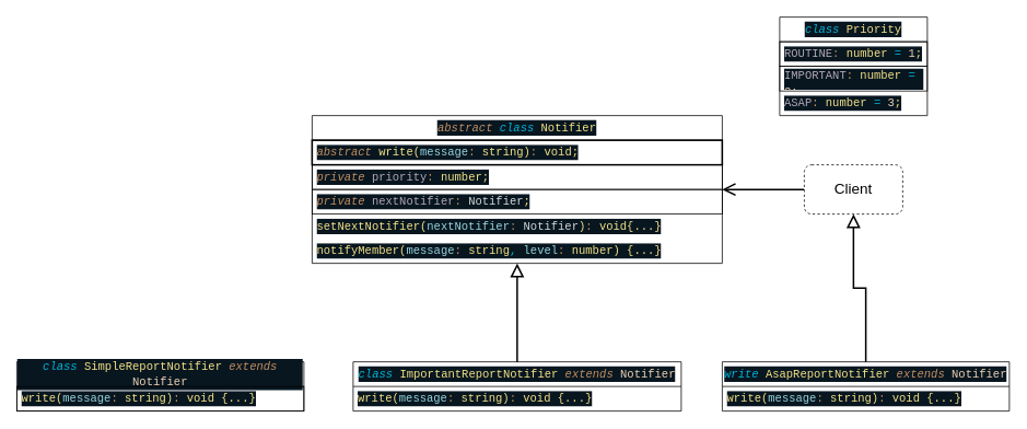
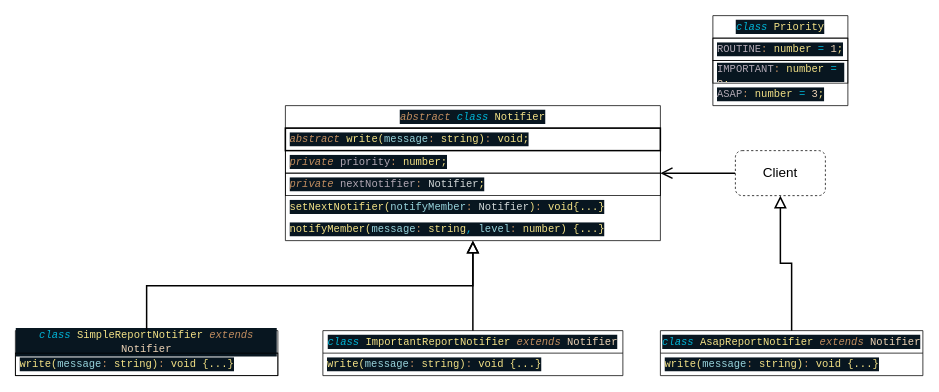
- <mxCell id="6" value="&lt;div style=&quot;color: rgb(246, 250, 253); background-color: rgb(8, 22, 32); font-family: Consolas, Consolas, &amp;quot;Courier New&amp;quot;, monospace; font-size: 14px; line-height: 19px;&quot;&gt;&lt;div style=&quot;line-height: 19px;&quot;&gt;&lt;div style=&quot;line-height: 19px;&quot;&gt;&lt;div style=&quot;line-height: 19px;&quot;&gt;&lt;span style=&quot;color: #f4e286;&quot;&gt;setNextNotifier(&lt;/span&gt;&lt;span style=&quot;color: #98d4dc;&quot;&gt;nextNotifier&lt;/span&gt;&lt;span style=&quot;color: #c28e60;&quot;&gt;:&lt;/span&gt; &lt;span style=&quot;color: #d2d8d8;&quot;&gt;Notifier&lt;/span&gt;&lt;span style=&quot;color: #f4e286;&quot;&gt;)&lt;/span&gt;&lt;span style=&quot;color: #c28e60;&quot;&gt;:&lt;/span&gt; &lt;span style=&quot;color: #f4e286;&quot;&gt;void{...}&lt;/span&gt;&lt;/div&gt;&lt;/div&gt;&lt;/div&gt;&lt;/div&gt;" style="text;strokeColor=none;fillColor=none;align=left;verticalAlign=middle;spacingLeft=4;spacingRight=4;overflow=hidden;points=[[0,0.5],[1,0.5]];portConstraint=eastwest;rotatable=0;whiteSpace=wrap;html=1;" parent="2" vertex="1"><mxGeometry y="120" width="500" height="30" as="geometry" /></mxCell>
+ <mxCell id="6" value="&lt;div style=&quot;color: rgb(246, 250, 253); background-color: rgb(8, 22, 32); font-family: Consolas, Consolas, &amp;quot;Courier New&amp;quot;, monospace; font-size: 14px; line-height: 19px;&quot;&gt;&lt;div style=&quot;line-height: 19px;&quot;&gt;&lt;div style=&quot;line-height: 19px;&quot;&gt;&lt;div style=&quot;line-height: 19px;&quot;&gt;&lt;span style=&quot;color: #f4e286;&quot;&gt;setNextNotifier(&lt;/span&gt;&lt;span style=&quot;color: #98d4dc;&quot;&gt;notifyMember&lt;/span&gt;&lt;span style=&quot;color: #c28e60;&quot;&gt;:&lt;/span&gt; &lt;span style=&quot;color: #d2d8d8;&quot;&gt;Notifier&lt;/span&gt;&lt;span style=&quot;color: #f4e286;&quot;&gt;)&lt;/span&gt;&lt;span style=&quot;color: #c28e60;&quot;&gt;:&lt;/span&gt; &lt;span style=&quot;color: #f4e286;&quot;&gt;void{...}&lt;/span&gt;&lt;/div&gt;&lt;/div&gt;&lt;/div&gt;&lt;/div&gt;" style="text;strokeColor=none;fillColor=none;align=left;verticalAlign=middle;spacingLeft=4;spacingRight=4;overflow=hidden;points=[[0,0.5],[1,0.5]];portConstraint=eastwest;rotatable=0;whiteSpace=wrap;html=1;" parent="2" vertex="1"><mxGeometry y="120" width="500" height="30" as="geometry" /></mxCell>
+ <mxCell id="20" value="" style="edgeStyle=elbowEdgeStyle;elbow=vertical;endArrow=block;html=1;curved=0;rounded=0;endSize=12;startSize=8;exitX=0.5;exitY=0;exitDx=0;exitDy=0;strokeWidth=2;endFill=0;" parent="1" source="8" target="2" edge="1"><mxGeometry width="50" height="50" relative="1" as="geometry"><mxPoint x="210" y="430" as="sourcePoint" /><mxPoint x="260" y="380" as="targetPoint" /></mxGeometry></mxCell>
- <mxCell id="12" value="&lt;div style=&quot;color: rgb(246, 250, 253); background-color: rgb(8, 22, 32); font-family: Consolas, Consolas, &amp;quot;Courier New&amp;quot;, monospace; font-size: 14px; line-height: 19px;&quot;&gt;&lt;span style=&quot;color: #00b4d6;font-style: italic;&quot;&gt;write&lt;/span&gt; &lt;span style=&quot;color: #f4e286;&quot;&gt;AsapReportNotifier&lt;/span&gt; &lt;span style=&quot;color: #c28e60;font-style: italic;&quot;&gt;extends&lt;/span&gt; &lt;span style=&quot;color: #ecd2b4;&quot;&gt;Notifier&lt;/span&gt;&lt;/div&gt;" style="swimlane;fontStyle=0;childLayout=stackLayout;horizontal=1;startSize=30;horizontalStack=0;resizeParent=1;resizeParentMax=0;resizeLast=0;collapsible=1;marginBottom=0;whiteSpace=wrap;html=1;" parent="1" vertex="1"><mxGeometry x="880" y="440" width="350" height="60" as="geometry" /></mxCell>
+ <mxCell id="12" value="&lt;div style=&quot;color: rgb(246, 250, 253); background-color: rgb(8, 22, 32); font-family: Consolas, Consolas, &amp;quot;Courier New&amp;quot;, monospace; font-size: 14px; line-height: 19px;&quot;&gt;&lt;span style=&quot;color: #00b4d6;font-style: italic;&quot;&gt;class&lt;/span&gt; &lt;span style=&quot;color: #f4e286;&quot;&gt;AsapReportNotifier&lt;/span&gt; &lt;span style=&quot;color: #c28e60;font-style: italic;&quot;&gt;extends&lt;/span&gt; &lt;span style=&quot;color: #ecd2b4;&quot;&gt;Notifier&lt;/span&gt;&lt;/div&gt;" style="swimlane;fontStyle=0;childLayout=stackLayout;horizontal=1;startSize=30;horizontalStack=0;resizeParent=1;resizeParentMax=0;resizeLast=0;collapsible=1;marginBottom=0;whiteSpace=wrap;html=1;" parent="1" vertex="1"><mxGeometry x="880" y="440" width="350" height="60" as="geometry" /></mxCell>
